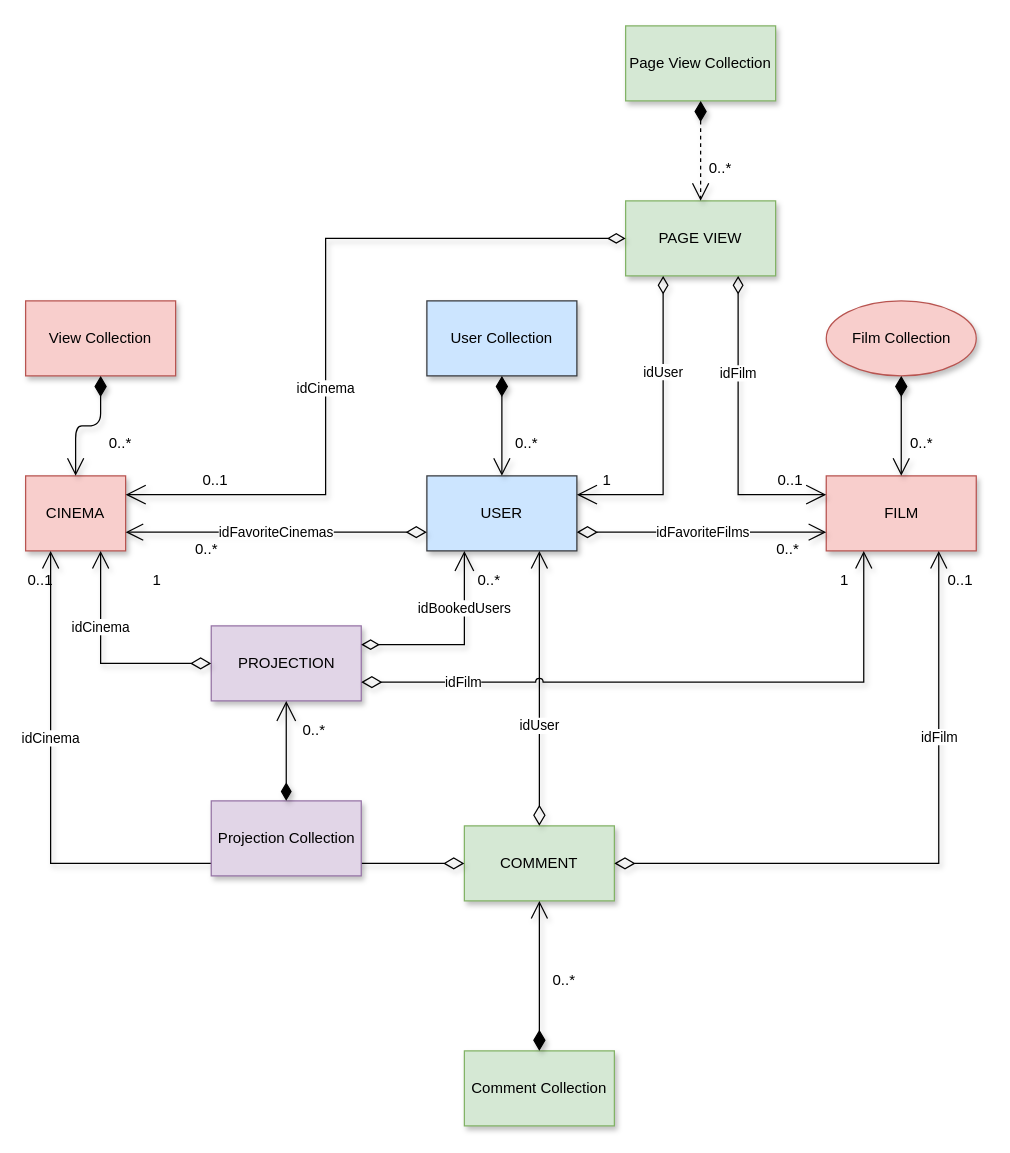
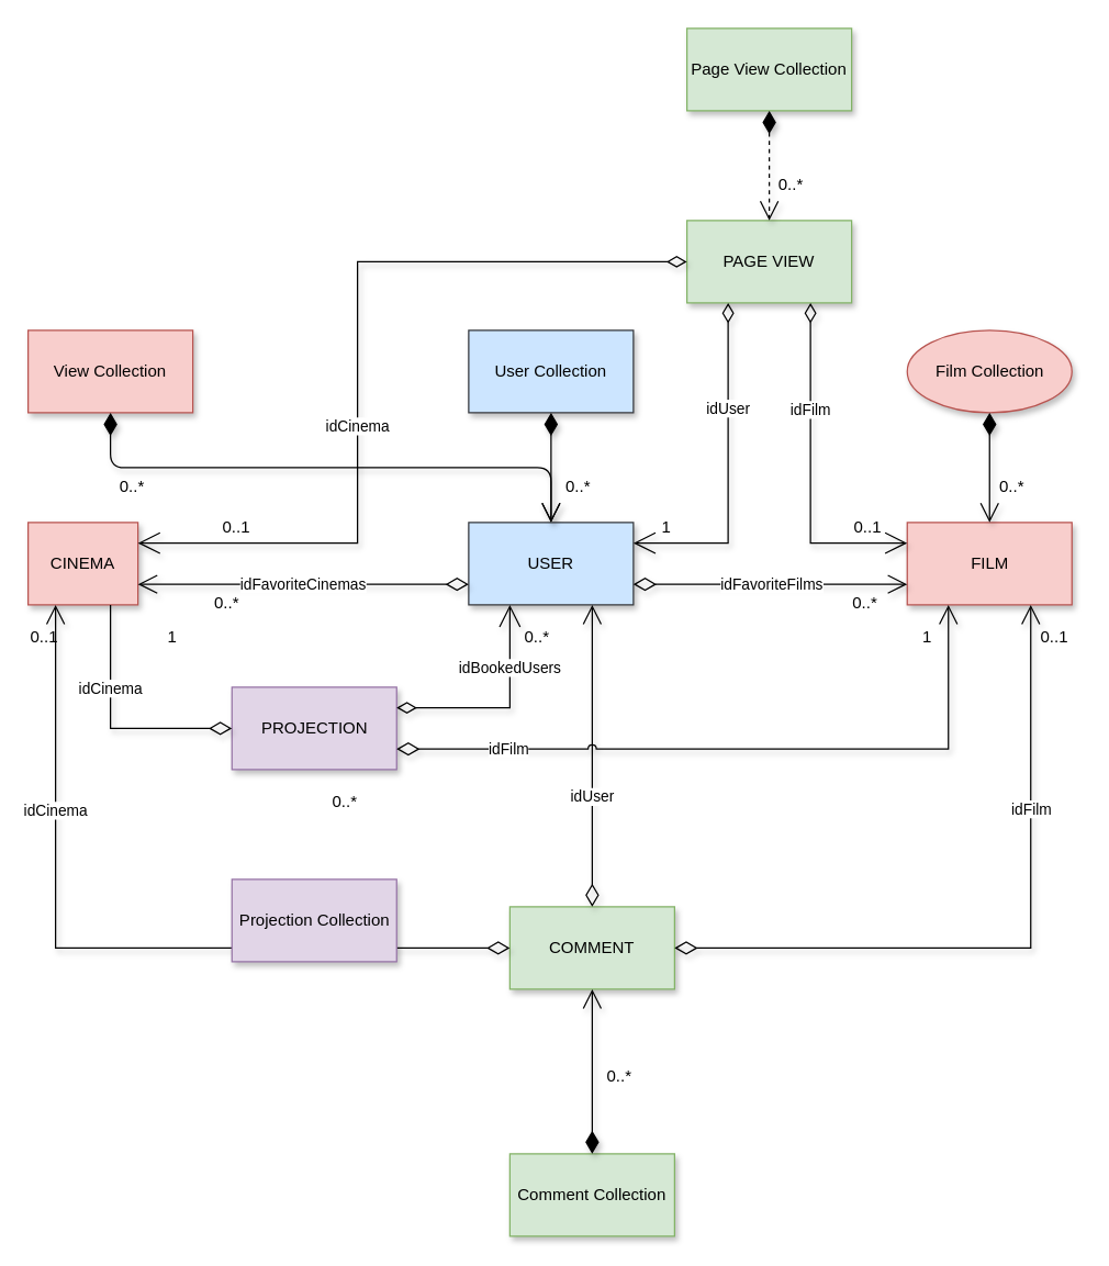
- <mxCell id="12" value="" style="endArrow=open;html=1;endSize=12;startArrow=diamondThin;startSize=14;startFill=1;edgeStyle=orthogonalEdgeStyle;align=left;verticalAlign=bottom;fontColor=#000000;exitX=0.5;exitY=1;exitDx=0;exitDy=0;entryX=0.5;entryY=0;entryDx=0;entryDy=0;shadow=1;" parent="1" source="11" target="10" edge="1"><mxGeometry x="-0.496" y="10" relative="1" as="geometry"><mxPoint x="-70" y="360" as="sourcePoint" /><mxPoint x="90" y="360" as="targetPoint" /><mxPoint as="offset" /></mxGeometry></mxCell>
+ <mxCell id="12" value="" style="endArrow=open;html=1;endSize=12;startArrow=diamondThin;startSize=14;startFill=1;edgeStyle=orthogonalEdgeStyle;align=left;verticalAlign=bottom;fontColor=#000000;exitX=0.5;exitY=1;exitDx=0;exitDy=0;shadow=1;" parent="1" source="11" target="2" edge="1"><mxGeometry x="-0.496" y="10" relative="1" as="geometry"><mxPoint x="-70" y="360" as="sourcePoint" /><mxPoint x="90" y="360" as="targetPoint" /><mxPoint as="offset" /></mxGeometry></mxCell>
- <mxCell id="46" value="idCinema" style="endArrow=open;html=1;endSize=12;startArrow=diamondThin;startSize=14;startFill=0;edgeStyle=orthogonalEdgeStyle;align=center;verticalAlign=middle;fontColor=#000000;exitX=0;exitY=0.5;exitDx=0;exitDy=0;entryX=0.75;entryY=1;entryDx=0;entryDy=0;shadow=1;rounded=0;" parent="1" source="39" target="10" edge="1"><mxGeometry x="0.323" relative="1" as="geometry"><mxPoint x="153.5" y="595" as="sourcePoint" /><mxPoint x="-137.5" y="345" as="targetPoint" /><mxPoint as="offset" /></mxGeometry></mxCell>
+ <mxCell id="46" value="idCinema" style="endArrow=none;html=1;endSize=12;startArrow=diamondThin;startSize=14;startFill=0;edgeStyle=orthogonalEdgeStyle;align=center;verticalAlign=middle;fontColor=#000000;exitX=0;exitY=0.5;exitDx=0;exitDy=0;entryX=0.75;entryY=1;entryDx=0;entryDy=0;shadow=1;rounded=0;" parent="1" source="39" target="10" edge="1"><mxGeometry x="0.323" relative="1" as="geometry"><mxPoint x="153.5" y="595" as="sourcePoint" /><mxPoint x="-137.5" y="345" as="targetPoint" /><mxPoint as="offset" /></mxGeometry></mxCell>
- <mxCell id="40" value="" style="endArrow=diamondThin;html=1;endSize=12;startArrow=open;startSize=14;startFill=0;edgeStyle=orthogonalEdgeStyle;align=left;verticalAlign=bottom;fontColor=#000000;exitX=0.5;exitY=1;exitDx=0;exitDy=0;entryX=0.5;entryY=0;entryDx=0;entryDy=0;shadow=1;endFill=1;" parent="1" source="39" target="38" edge="1"><mxGeometry x="-0.496" y="10" relative="1" as="geometry"><mxPoint x="71" y="620" as="sourcePoint" /><mxPoint x="231" y="620" as="targetPoint" /><mxPoint as="offset" /></mxGeometry></mxCell>
